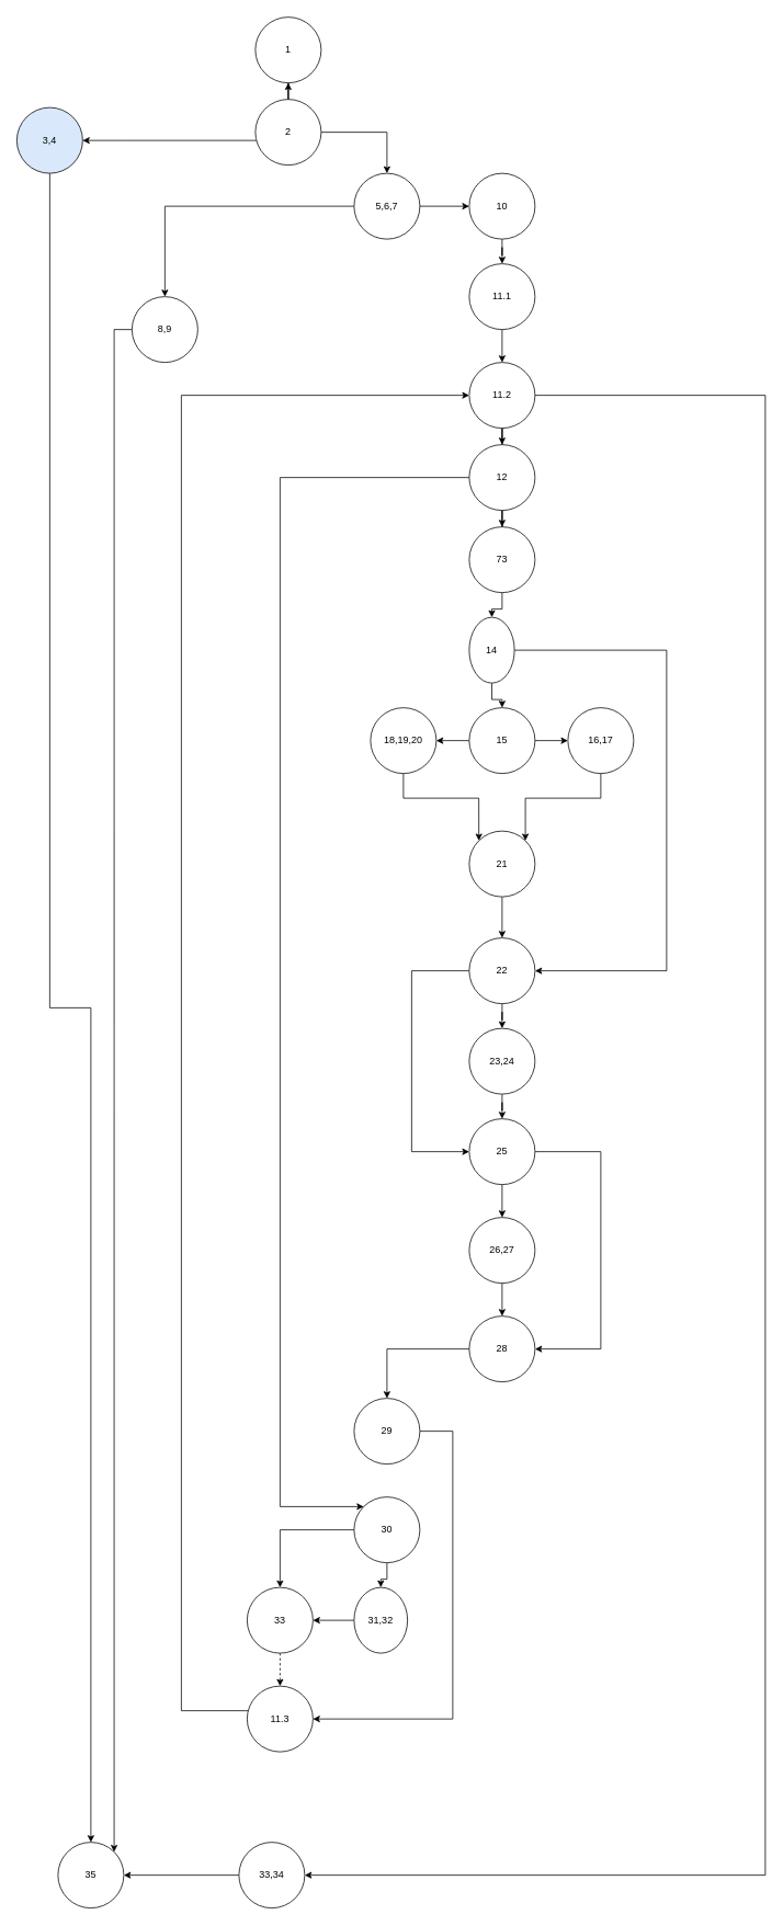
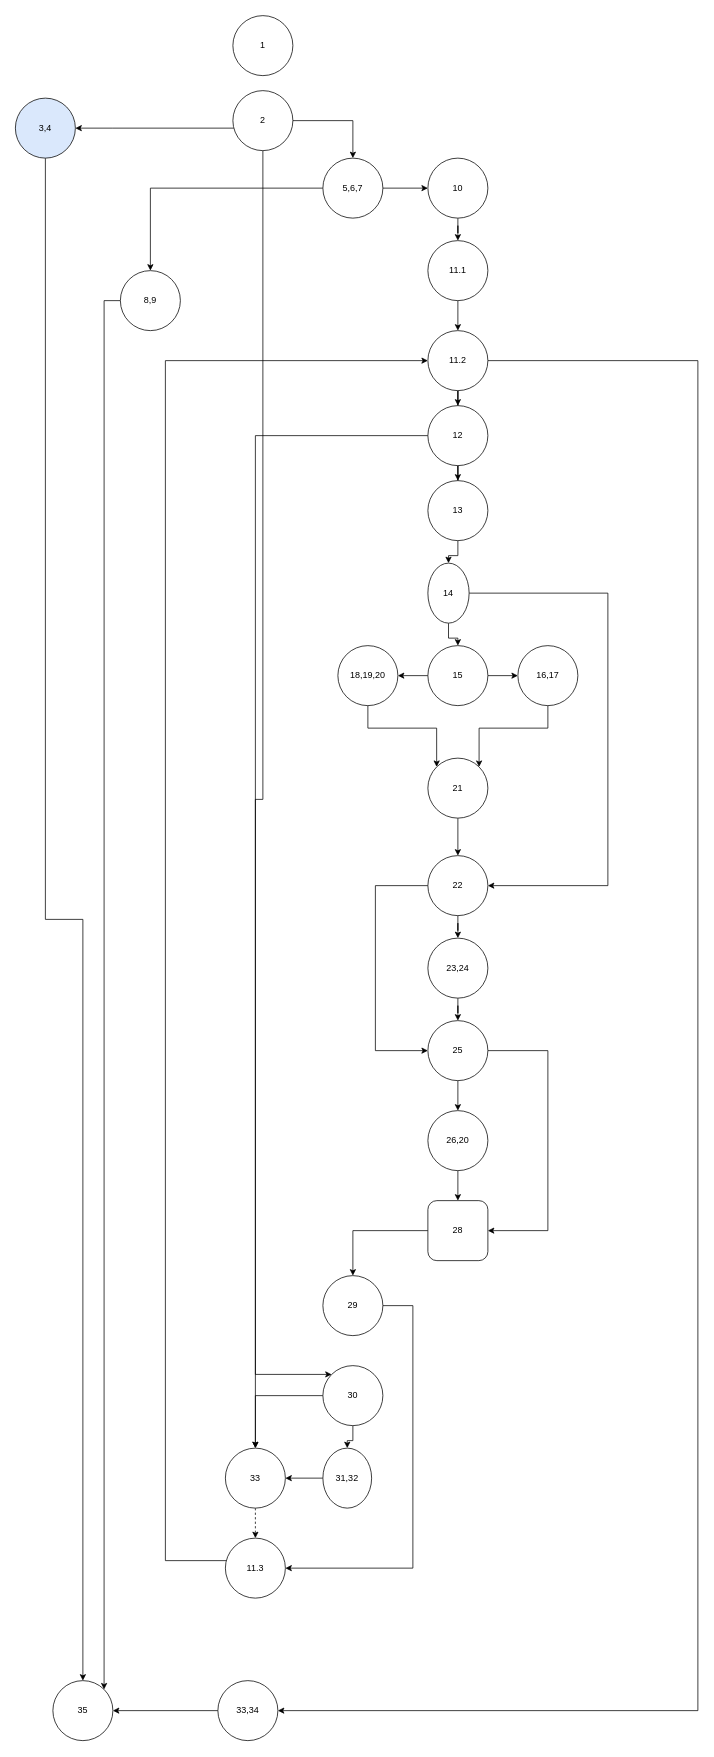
- <mxCell id="4" style="edgeStyle=orthogonalEdgeStyle;rounded=0;orthogonalLoop=1;jettySize=auto;html=1;" edge="1" parent="1" source="5" target="24"><mxGeometry relative="1" as="geometry"><mxPoint x="350" y="60" as="targetPoint" /></mxGeometry></mxCell>
+ <mxCell id="4" style="edgeStyle=orthogonalEdgeStyle;rounded=0;orthogonalLoop=1;jettySize=auto;html=1;" edge="1" parent="1" source="5" target="59"><mxGeometry relative="1" as="geometry"><mxPoint x="350" y="60" as="targetPoint" /></mxGeometry></mxCell>
- <mxCell id="26" value="73" style="ellipse;whiteSpace=wrap;html=1;aspect=fixed;" vertex="1" parent="1"><mxGeometry x="570" y="640" width="80" height="80" as="geometry" /></mxCell>
+ <mxCell id="26" value="13" style="ellipse;whiteSpace=wrap;html=1;aspect=fixed;" vertex="1" parent="1"><mxGeometry x="570" y="640" width="80" height="80" as="geometry" /></mxCell>
- <mxCell id="48" value="26,27" style="ellipse;whiteSpace=wrap;html=1;aspect=fixed;" vertex="1" parent="1"><mxGeometry x="570" y="1480" width="80" height="80" as="geometry" /></mxCell>
+ <mxCell id="48" value="26,20" style="ellipse;whiteSpace=wrap;html=1;aspect=fixed;" vertex="1" parent="1"><mxGeometry x="570" y="1480" width="80" height="80" as="geometry" /></mxCell>
- <mxCell id="50" value="28" style="ellipse;whiteSpace=wrap;html=1;aspect=fixed;" vertex="1" parent="1"><mxGeometry x="570" y="1600" width="80" height="80" as="geometry" /></mxCell>
+ <mxCell id="50" value="28" style="whiteSpace=wrap;html=1;aspect=fixed;rounded=1;" vertex="1" parent="1"><mxGeometry x="570" y="1600" width="80" height="80" as="geometry" /></mxCell>
